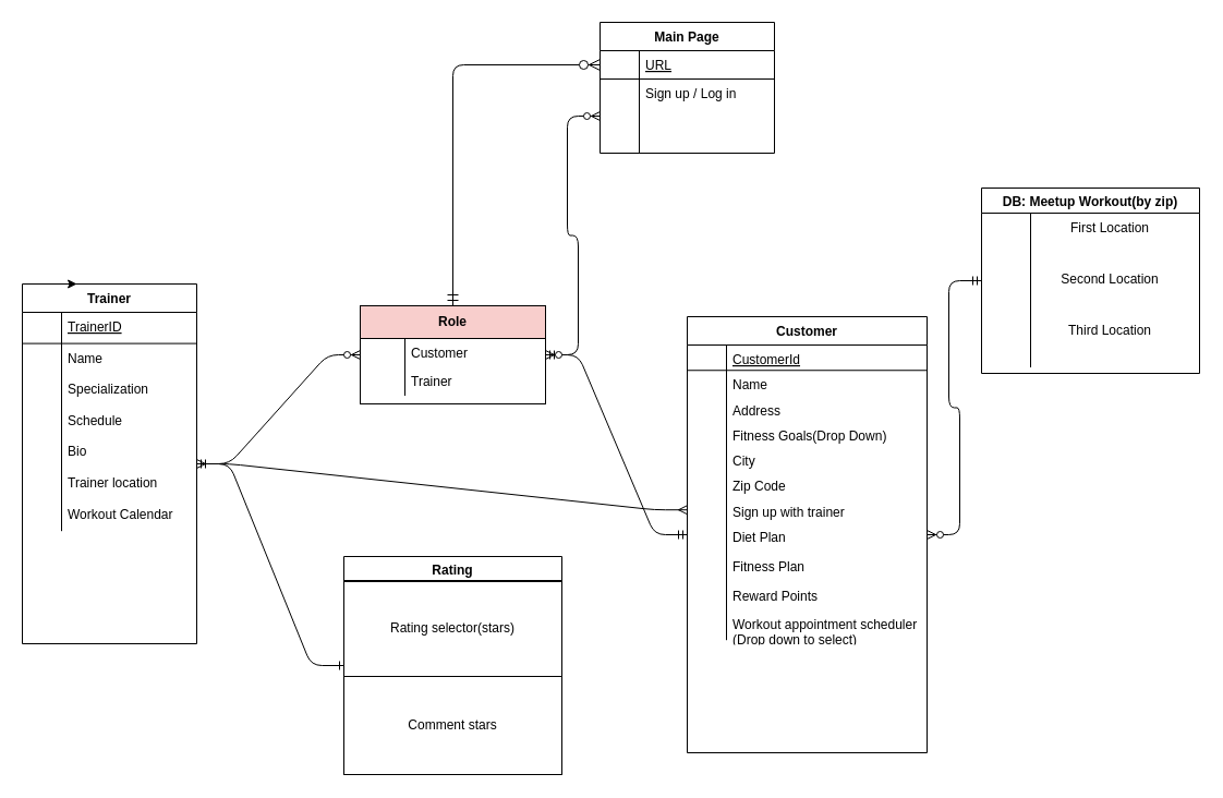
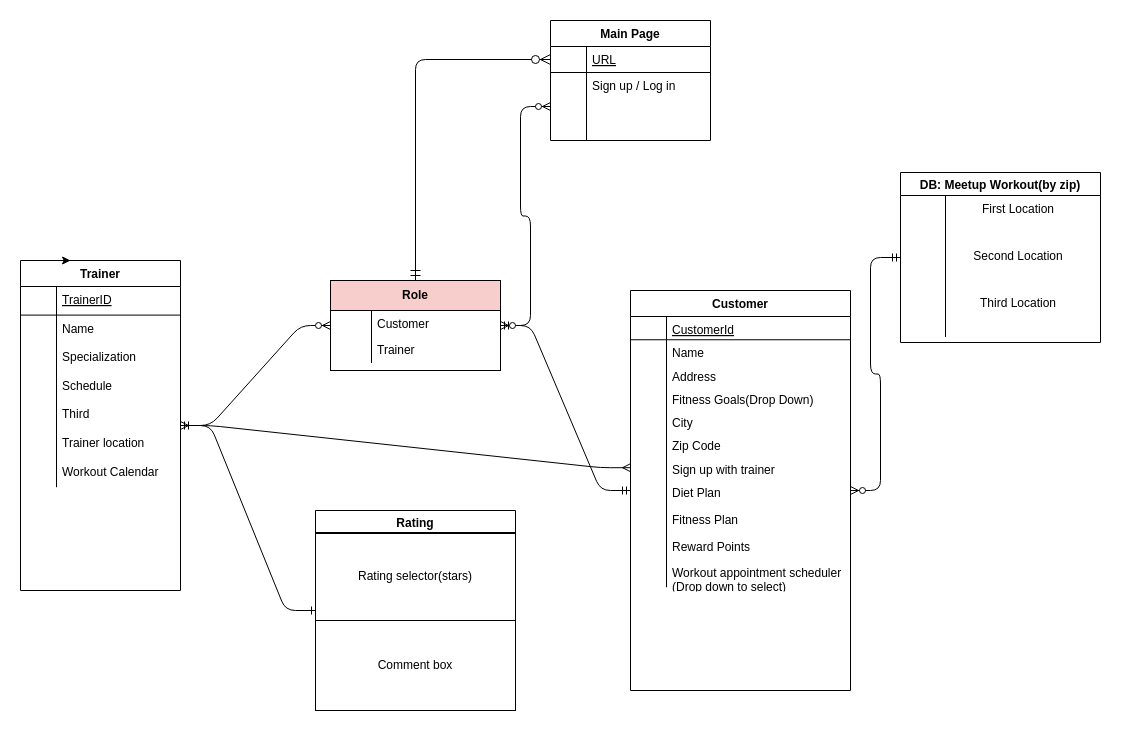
- <mxCell id="44" value="Bio" style="shape=partialRectangle;top=0;left=0;right=0;bottom=0;align=left;verticalAlign=top;fillColor=none;spacingLeft=40;spacingRight=4;overflow=hidden;rotatable=0;points=[[0,0.5],[1,0.5]];portConstraint=eastwest;dropTarget=0;rounded=0;shadow=0;strokeWidth=1;" vertex="1" parent="35"><mxGeometry y="140.4" width="160" height="28.6" as="geometry" /></mxCell>
+ <mxCell id="44" value="Third" style="shape=partialRectangle;top=0;left=0;right=0;bottom=0;align=left;verticalAlign=top;fillColor=none;spacingLeft=40;spacingRight=4;overflow=hidden;rotatable=0;points=[[0,0.5],[1,0.5]];portConstraint=eastwest;dropTarget=0;rounded=0;shadow=0;strokeWidth=1;" vertex="1" parent="35"><mxGeometry y="140.4" width="160" height="28.6" as="geometry" /></mxCell>
- <mxCell id="76" value="Comment stars" style="whiteSpace=wrap;html=1;align=center;fillColor=none;" vertex="1" parent="74"><mxGeometry y="110" width="200" height="90" as="geometry" /></mxCell>
+ <mxCell id="76" value="Comment box" style="whiteSpace=wrap;html=1;align=center;fillColor=none;" vertex="1" parent="74"><mxGeometry y="110" width="200" height="90" as="geometry" /></mxCell>
